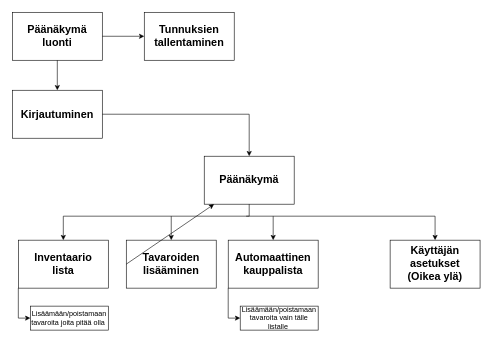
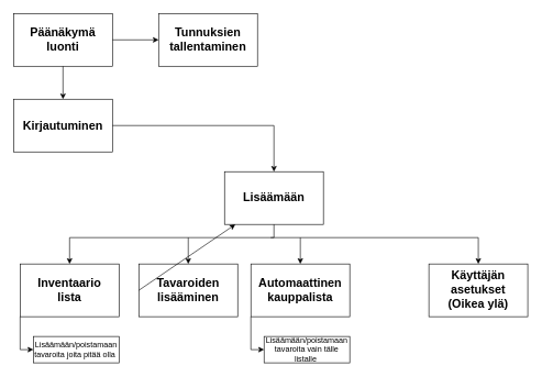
- <mxCell id="7" value="&lt;span style=&quot;font-size: 18px;&quot;&gt;&lt;b&gt;Päänäkymä&lt;/b&gt;&lt;/span&gt;" style="rounded=0;whiteSpace=wrap;html=1;" vertex="1" parent="1"><mxGeometry x="340" y="260" width="150" height="80" as="geometry" /></mxCell>
+ <mxCell id="7" value="&lt;span style=&quot;font-size: 18px;&quot;&gt;&lt;b&gt;Lisäämään&lt;/b&gt;&lt;/span&gt;" style="rounded=0;whiteSpace=wrap;html=1;" vertex="1" parent="1"><mxGeometry x="340" y="260" width="150" height="80" as="geometry" /></mxCell>
